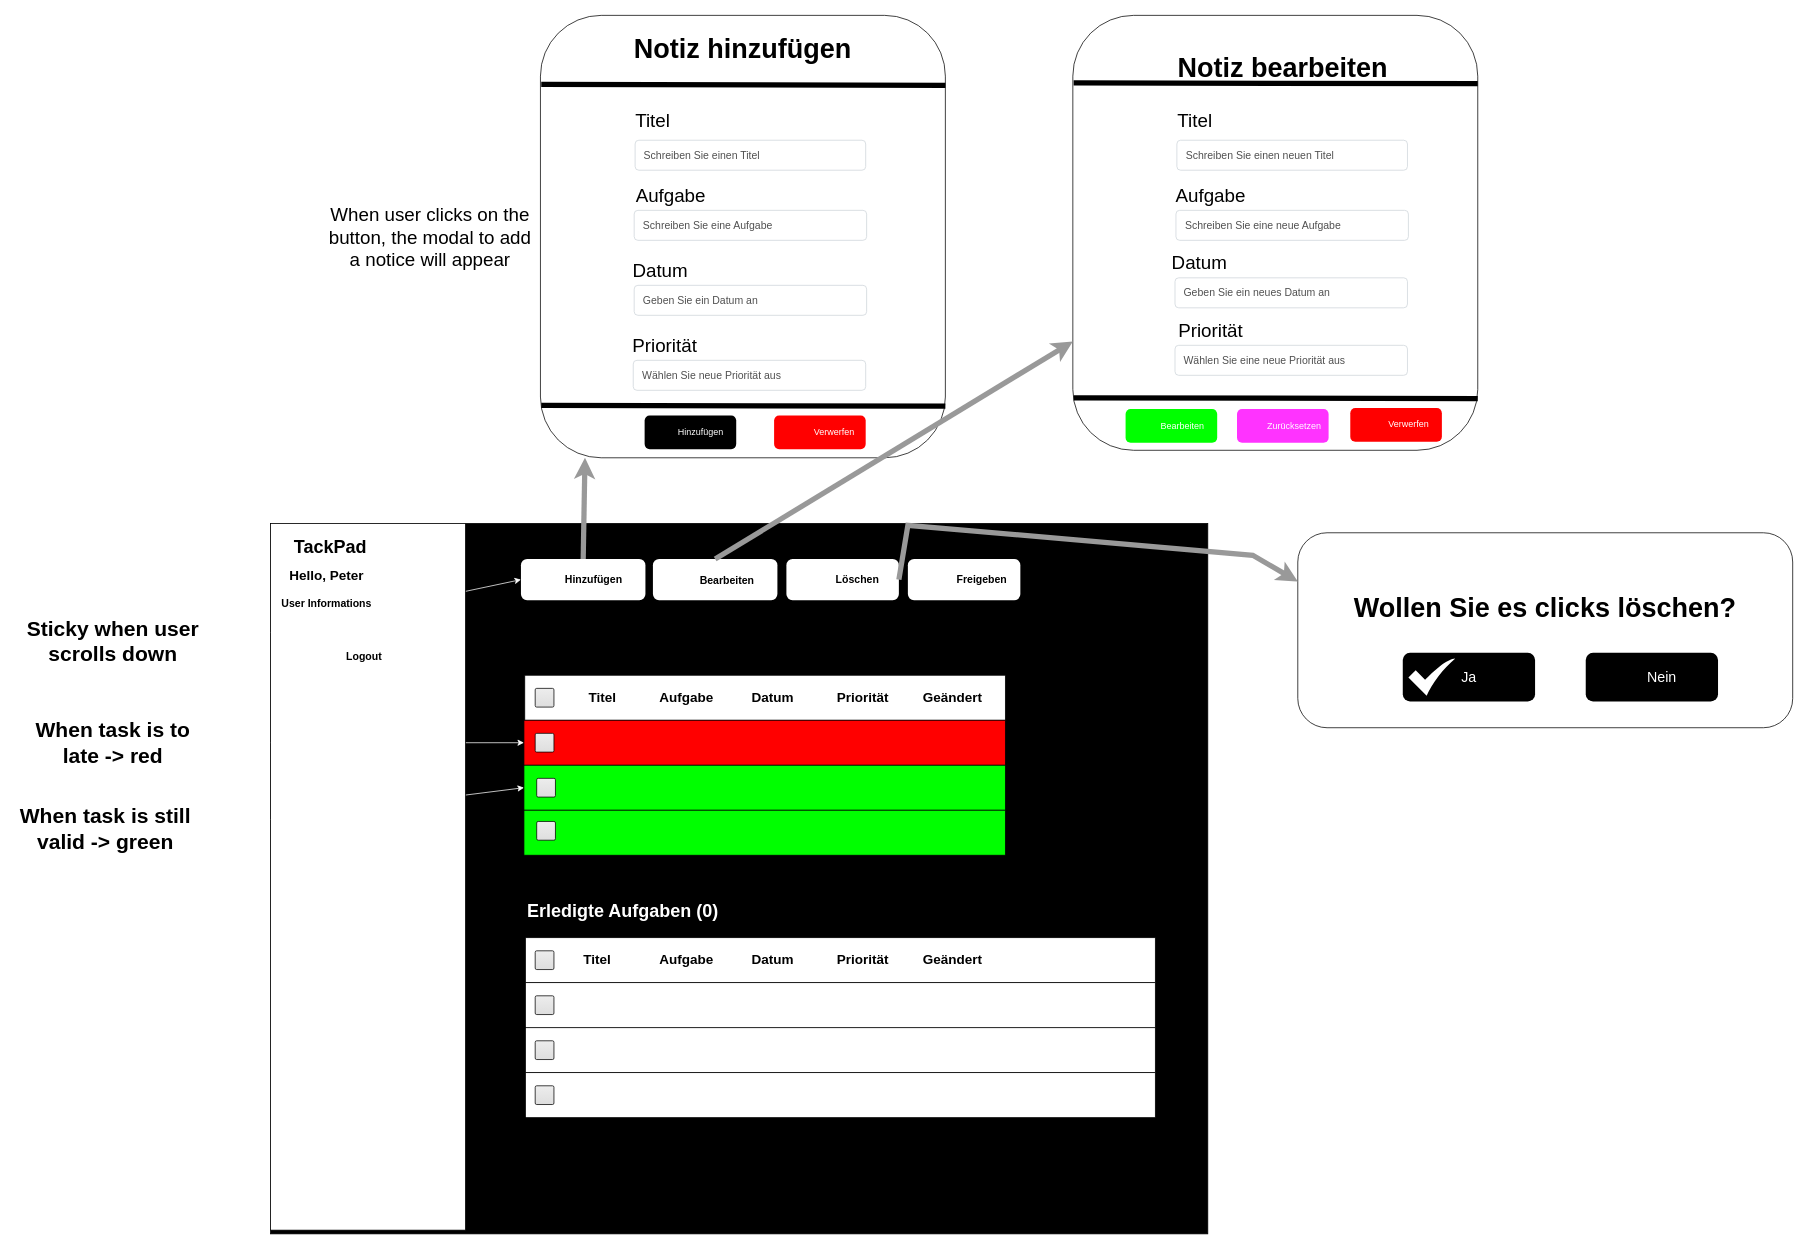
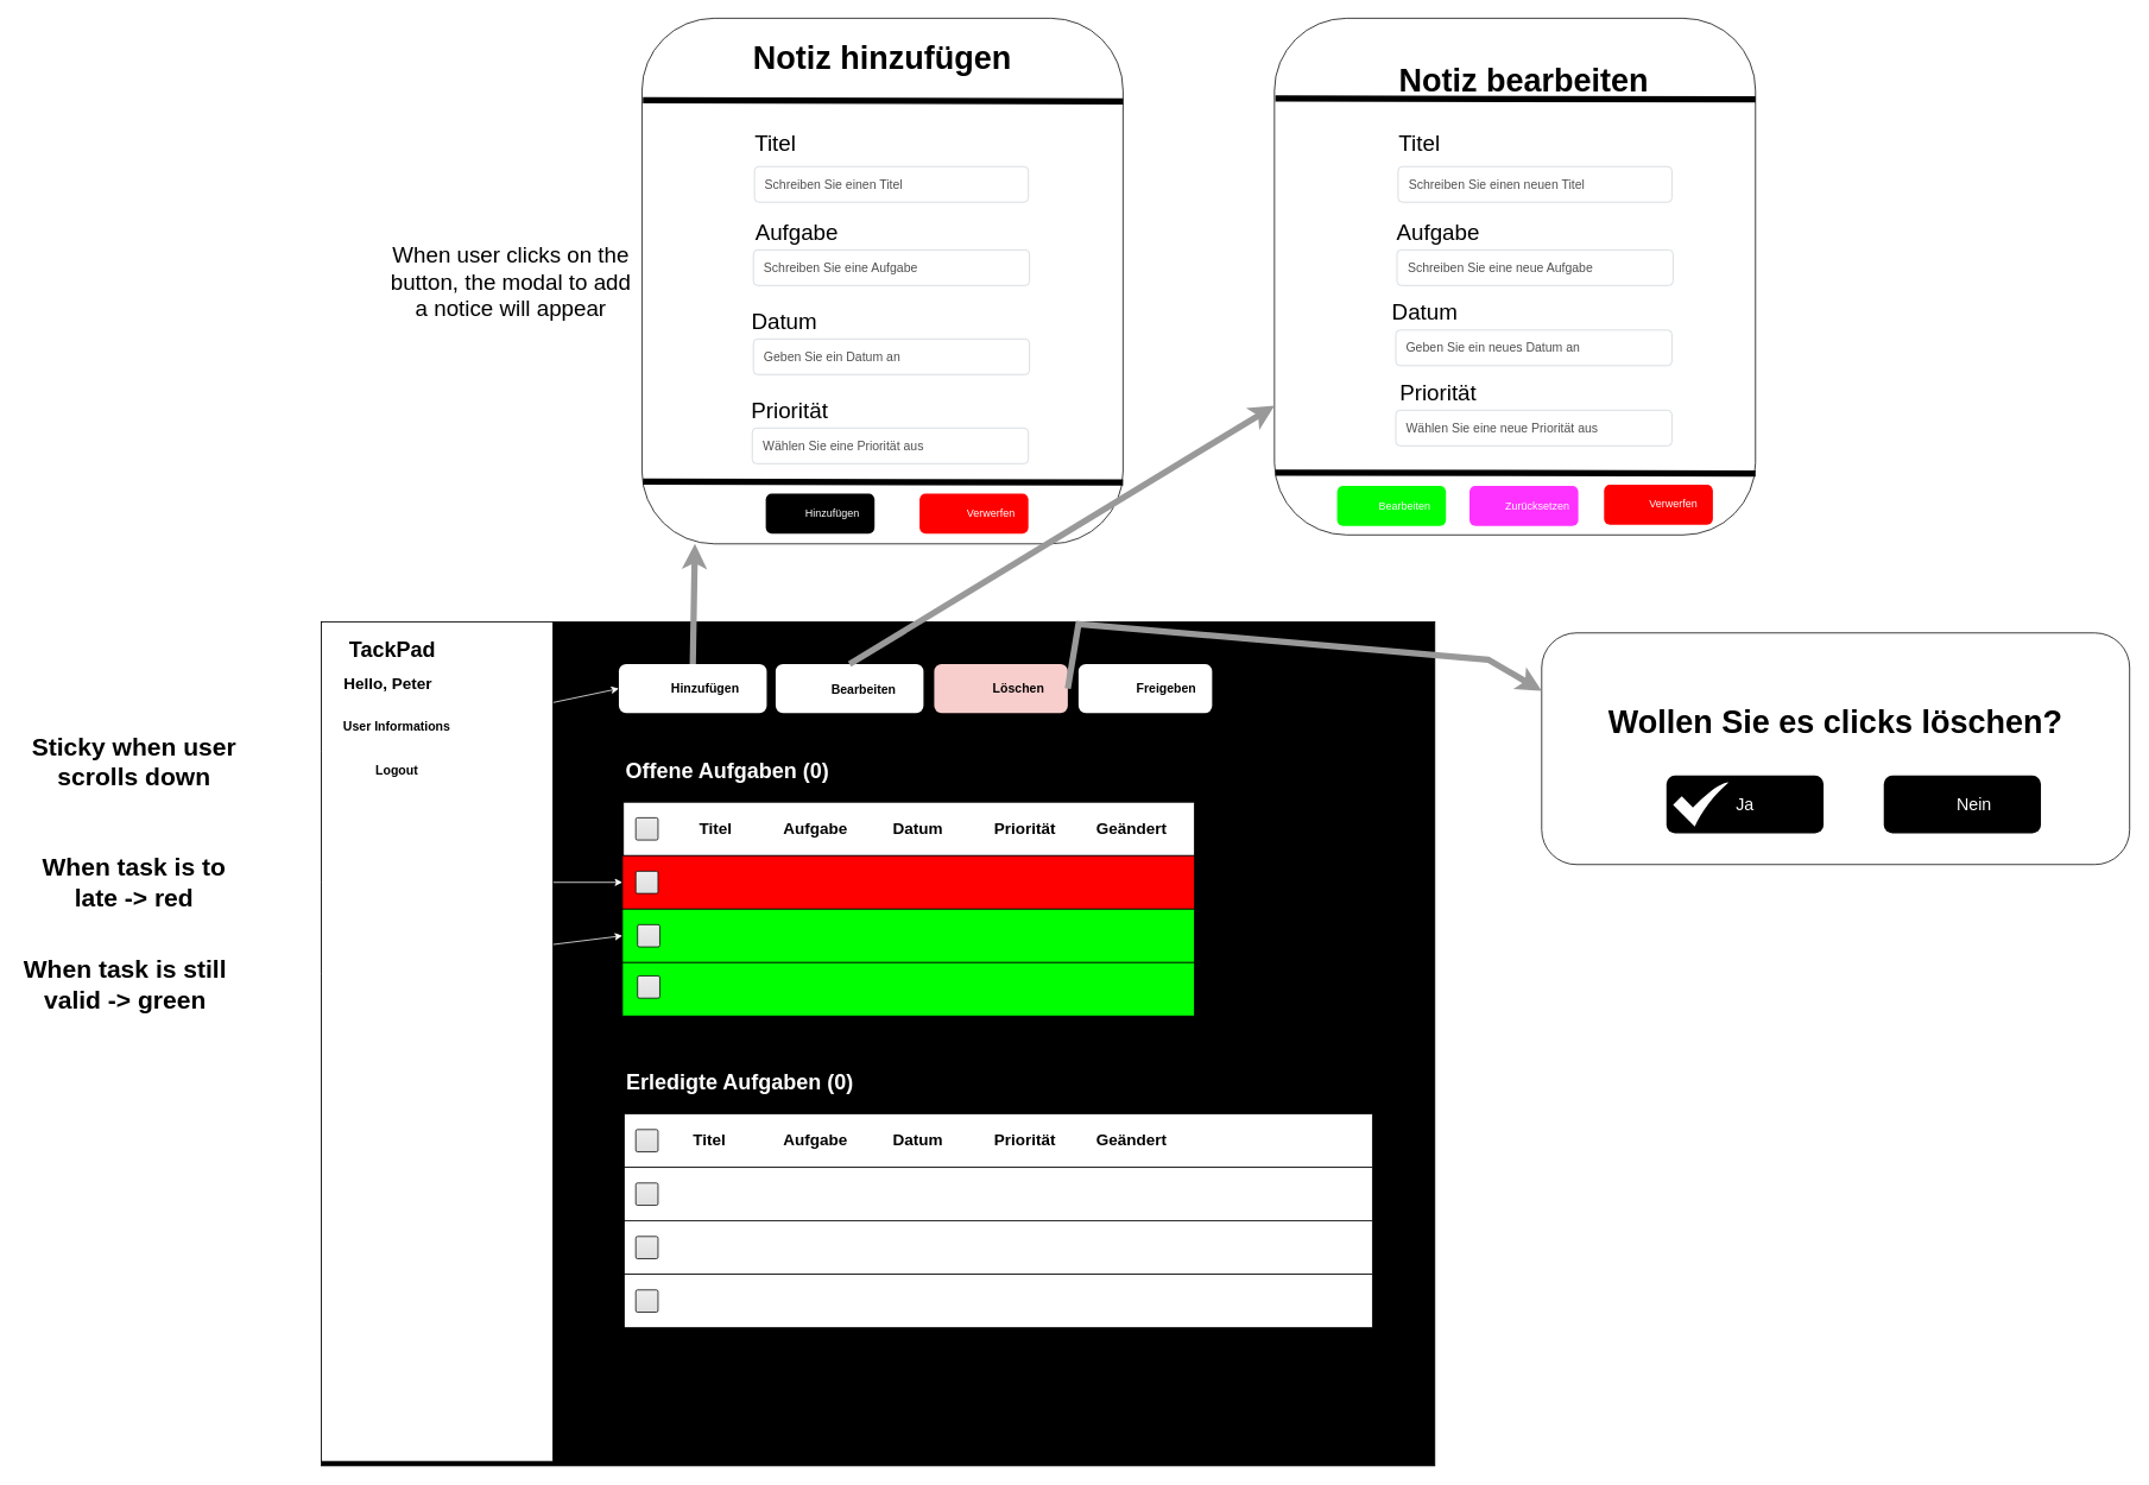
- <mxCell id="42" value="Wählen Sie neue Priorität aus" style="html=1;shadow=0;dashed=0;shape=mxgraph.bootstrap.rrect;rSize=5;strokeColor=#CED4DA;strokeWidth=1;fillColor=#FFFFFF;fontColor=#505050;whiteSpace=wrap;align=left;verticalAlign=middle;spacingLeft=10;fontSize=14;labelBackgroundColor=none;labelBorderColor=none;" parent="1" vertex="1"><mxGeometry x="843.75" y="480" width="310" height="40" as="geometry" /></mxCell>
+ <mxCell id="42" value="Wählen Sie eine Priorität aus" style="html=1;shadow=0;dashed=0;shape=mxgraph.bootstrap.rrect;rSize=5;strokeColor=#CED4DA;strokeWidth=1;fillColor=#FFFFFF;fontColor=#505050;whiteSpace=wrap;align=left;verticalAlign=middle;spacingLeft=10;fontSize=14;labelBackgroundColor=none;labelBorderColor=none;" parent="1" vertex="1"><mxGeometry x="843.75" y="480" width="310" height="40" as="geometry" /></mxCell>
- <mxCell id="13" value="&lt;font style=&quot;font-size: 14.04px;&quot; color=&quot;#000000&quot;&gt;&lt;b&gt;&amp;nbsp; &amp;nbsp; &amp;nbsp; &amp;nbsp; &amp;nbsp; Löschen&lt;/b&gt;&lt;/font&gt;" style="rounded=1;fillColor=#FFFFFF;strokeColor=none;html=1;fontColor=#ffffff;align=center;verticalAlign=middle;fontStyle=0;fontSize=12;sketch=0;" parent="1" vertex="1"><mxGeometry x="1048" y="745" width="150" height="55" as="geometry" /></mxCell>
+ <mxCell id="13" value="&lt;font style=&quot;font-size: 14.04px;&quot; color=&quot;#000000&quot;&gt;&lt;b&gt;&amp;nbsp; &amp;nbsp; &amp;nbsp; &amp;nbsp; &amp;nbsp; Löschen&lt;/b&gt;&lt;/font&gt;" style="rounded=1;fillColor=#f8cecc;strokeColor=none;html=1;fontColor=#ffffff;align=center;verticalAlign=middle;fontStyle=0;fontSize=12;sketch=0;" parent="1" vertex="1"><mxGeometry x="1048" y="745" width="150" height="55" as="geometry" /></mxCell>
- <mxCell id="92" value="&lt;h3&gt;User Informations&lt;/h3&gt;" style="text;html=1;strokeColor=none;fillColor=none;align=center;verticalAlign=middle;whiteSpace=wrap;rounded=0;" vertex="1" parent="1"><mxGeometry x="370" y="790" width="130" height="30" as="geometry" /></mxCell>
+ <mxCell id="92" value="&lt;h3&gt;User Informations&lt;/h3&gt;" style="text;html=1;strokeColor=none;fillColor=none;align=center;verticalAlign=middle;whiteSpace=wrap;rounded=0;" vertex="1" parent="1"><mxGeometry x="380" y="800" width="130" height="30" as="geometry" /></mxCell>
+ <mxCell id="4" value="&lt;h1&gt;&lt;font color=&quot;#ffffff&quot;&gt;Offene Aufgaben (0)&lt;/font&gt;&lt;/h1&gt;" style="text;html=1;strokeColor=none;fillColor=none;align=center;verticalAlign=middle;whiteSpace=wrap;rounded=0;" parent="1" vertex="1"><mxGeometry x="698" y="850" width="236" height="30" as="geometry" /></mxCell>
- <mxCell id="93" value="&lt;h3&gt;Logout&lt;/h3&gt;" style="text;html=1;strokeColor=none;fillColor=none;align=center;verticalAlign=middle;whiteSpace=wrap;rounded=0;" vertex="1" parent="1"><mxGeometry x="420" y="860" width="130" height="30" as="geometry" /></mxCell>
+ <mxCell id="93" value="&lt;h3&gt;Logout&lt;/h3&gt;" style="text;html=1;strokeColor=none;fillColor=none;align=center;verticalAlign=middle;whiteSpace=wrap;rounded=0;" vertex="1" parent="1"><mxGeometry x="380" y="850" width="130" height="30" as="geometry" /></mxCell>
